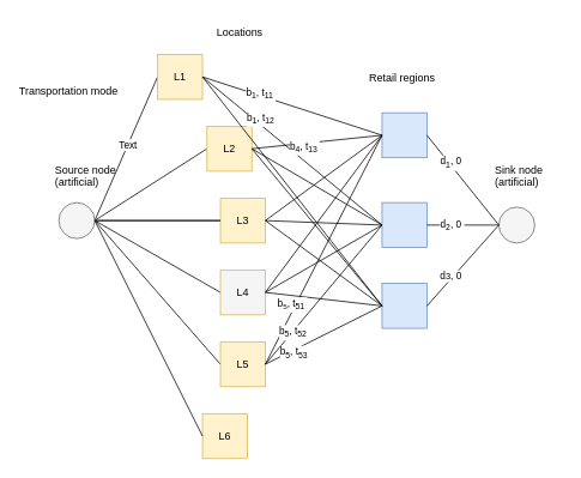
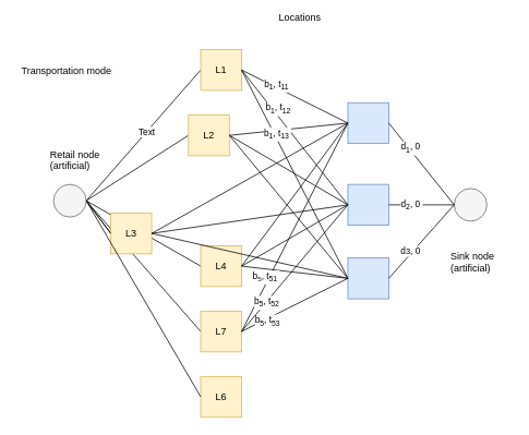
- <mxCell id="48" value="Locations" style="text;strokeColor=none;fillColor=none;align=left;verticalAlign=middle;spacingLeft=4;spacingRight=4;overflow=hidden;points=[[0,0.5],[1,0.5]];portConstraint=eastwest;rotatable=0;" parent="1" vertex="1"><mxGeometry x="235" y="20" width="145" height="30" as="geometry" /></mxCell>
+ <mxCell id="48" value="Locations" style="text;strokeColor=none;fillColor=none;align=left;verticalAlign=middle;spacingLeft=4;spacingRight=4;overflow=hidden;points=[[0,0.5],[1,0.5]];portConstraint=eastwest;rotatable=0;" parent="1" vertex="1"><mxGeometry x="335" y="5" width="145" height="30" as="geometry" /></mxCell>
- <mxCell id="8" value="L1" style="whiteSpace=wrap;html=1;aspect=fixed;fillColor=#fff2cc;strokeColor=#d6b656;" parent="1" vertex="1"><mxGeometry x="175" y="60" width="50" height="50" as="geometry" /></mxCell>
+ <mxCell id="8" value="L1" style="whiteSpace=wrap;html=1;aspect=fixed;fillColor=#fff2cc;strokeColor=#d6b656;" parent="1" vertex="1"><mxGeometry x="245" y="60" width="50" height="50" as="geometry" /></mxCell>
- <mxCell id="49" value="Retail regions" style="text;strokeColor=none;fillColor=none;align=left;verticalAlign=middle;spacingLeft=4;spacingRight=4;overflow=hidden;points=[[0,0.5],[1,0.5]];portConstraint=eastwest;rotatable=0;" parent="1" vertex="1"><mxGeometry x="405" y="70" width="90" height="30" as="geometry" /></mxCell>
- <mxCell id="47" value="Transportation modes" style="text;strokeColor=none;fillColor=none;align=left;verticalAlign=middle;spacingLeft=4;spacingRight=4;overflow=hidden;points=[[0,0.5],[1,0.5]];portConstraint=eastwest;rotatable=0;" parent="1" vertex="1"><mxGeometry x="15" y="85" width="120" height="30" as="geometry" /></mxCell>
+ <mxCell id="47" value="Transportation modes" style="text;strokeColor=none;fillColor=none;align=left;verticalAlign=middle;spacingLeft=4;spacingRight=4;overflow=hidden;points=[[0,0.5],[1,0.5]];portConstraint=eastwest;rotatable=0;" parent="1" vertex="1"><mxGeometry x="20" y="70" width="120" height="30" as="geometry" /></mxCell>
- <mxCell id="37" value="b&lt;sub&gt;4&lt;/sub&gt;, t&lt;sub&gt;13&lt;/sub&gt;&amp;nbsp;" style="edgeLabel;html=1;align=center;verticalAlign=middle;resizable=0;points=[];" parent="1" vertex="1" connectable="0"><mxGeometry x="325.001" y="165.003" as="geometry"><mxPoint x="13" y="-2" as="offset" /></mxGeometry></mxCell>
+ <mxCell id="37" value="b&lt;sub&gt;1&lt;/sub&gt;, t&lt;sub&gt;13&lt;/sub&gt;&amp;nbsp;" style="edgeLabel;html=1;align=center;verticalAlign=middle;resizable=0;points=[];" parent="1" vertex="1" connectable="0"><mxGeometry x="325.001" y="165.003" as="geometry"><mxPoint x="13" y="-2" as="offset" /></mxGeometry></mxCell>
- <mxCell id="46" value="Source node&#10;(artificial)" style="text;strokeColor=none;fillColor=none;align=left;verticalAlign=middle;spacingLeft=4;spacingRight=4;overflow=hidden;points=[[0,0.5],[1,0.5]];portConstraint=eastwest;rotatable=0;" parent="1" vertex="1"><mxGeometry x="55" y="180" width="80" height="30" as="geometry" /></mxCell>
+ <mxCell id="46" value="Retail node&#10;(artificial)" style="text;strokeColor=none;fillColor=none;align=left;verticalAlign=middle;spacingLeft=4;spacingRight=4;overflow=hidden;points=[[0,0.5],[1,0.5]];portConstraint=eastwest;rotatable=0;" parent="1" vertex="1"><mxGeometry x="55" y="180" width="80" height="30" as="geometry" /></mxCell>
- <mxCell id="50" value="Sink node&#10;(artificial)" style="text;strokeColor=none;fillColor=none;align=left;verticalAlign=middle;spacingLeft=4;spacingRight=4;overflow=hidden;points=[[0,0.5],[1,0.5]];portConstraint=eastwest;rotatable=0;" parent="1" vertex="1"><mxGeometry x="545" y="180" width="80" height="30" as="geometry" /></mxCell>
+ <mxCell id="50" value="Sink node&#10;(artificial)" style="text;strokeColor=none;fillColor=none;align=left;verticalAlign=middle;spacingLeft=4;spacingRight=4;overflow=hidden;points=[[0,0.5],[1,0.5]];portConstraint=eastwest;rotatable=0;" parent="1" vertex="1"><mxGeometry x="545" y="305" width="80" height="30" as="geometry" /></mxCell>
- <mxCell id="10" value="L3" style="whiteSpace=wrap;html=1;aspect=fixed;fillColor=#fff2cc;strokeColor=#d6b656;" parent="1" vertex="1"><mxGeometry x="245" y="220" width="50" height="50" as="geometry" /></mxCell>
+ <mxCell id="10" value="L3" style="whiteSpace=wrap;html=1;aspect=fixed;fillColor=#fff2cc;strokeColor=#d6b656;" parent="1" vertex="1"><mxGeometry x="135" y="260" width="50" height="50" as="geometry" /></mxCell>
- <mxCell id="11" value="L4" style="whiteSpace=wrap;html=1;aspect=fixed;fillColor=#f5f5f5;strokeColor=#d6b656;" parent="1" vertex="1"><mxGeometry x="245" y="300" width="50" height="50" as="geometry" /></mxCell>
+ <mxCell id="11" value="L4" style="whiteSpace=wrap;html=1;aspect=fixed;fillColor=#fff2cc;strokeColor=#d6b656;" parent="1" vertex="1"><mxGeometry x="245" y="300" width="50" height="50" as="geometry" /></mxCell>
- <mxCell id="12" value="L5" style="whiteSpace=wrap;html=1;aspect=fixed;fillColor=#fff2cc;strokeColor=#d6b656;" parent="1" vertex="1"><mxGeometry x="245" y="380" width="50" height="50" as="geometry" /></mxCell>
+ <mxCell id="12" value="L7" style="whiteSpace=wrap;html=1;aspect=fixed;fillColor=#fff2cc;strokeColor=#d6b656;" parent="1" vertex="1"><mxGeometry x="245" y="380" width="50" height="50" as="geometry" /></mxCell>
- <mxCell id="51" value="L6" style="whiteSpace=wrap;html=1;aspect=fixed;fillColor=#fff2cc;strokeColor=#d6b656;" vertex="1" parent="1"><mxGeometry x="225" y="460" width="50" height="50" as="geometry" /></mxCell>
+ <mxCell id="51" value="L6" style="whiteSpace=wrap;html=1;aspect=fixed;fillColor=#fff2cc;strokeColor=#d6b656;" vertex="1" parent="1"><mxGeometry x="245" y="460" width="50" height="50" as="geometry" /></mxCell>
